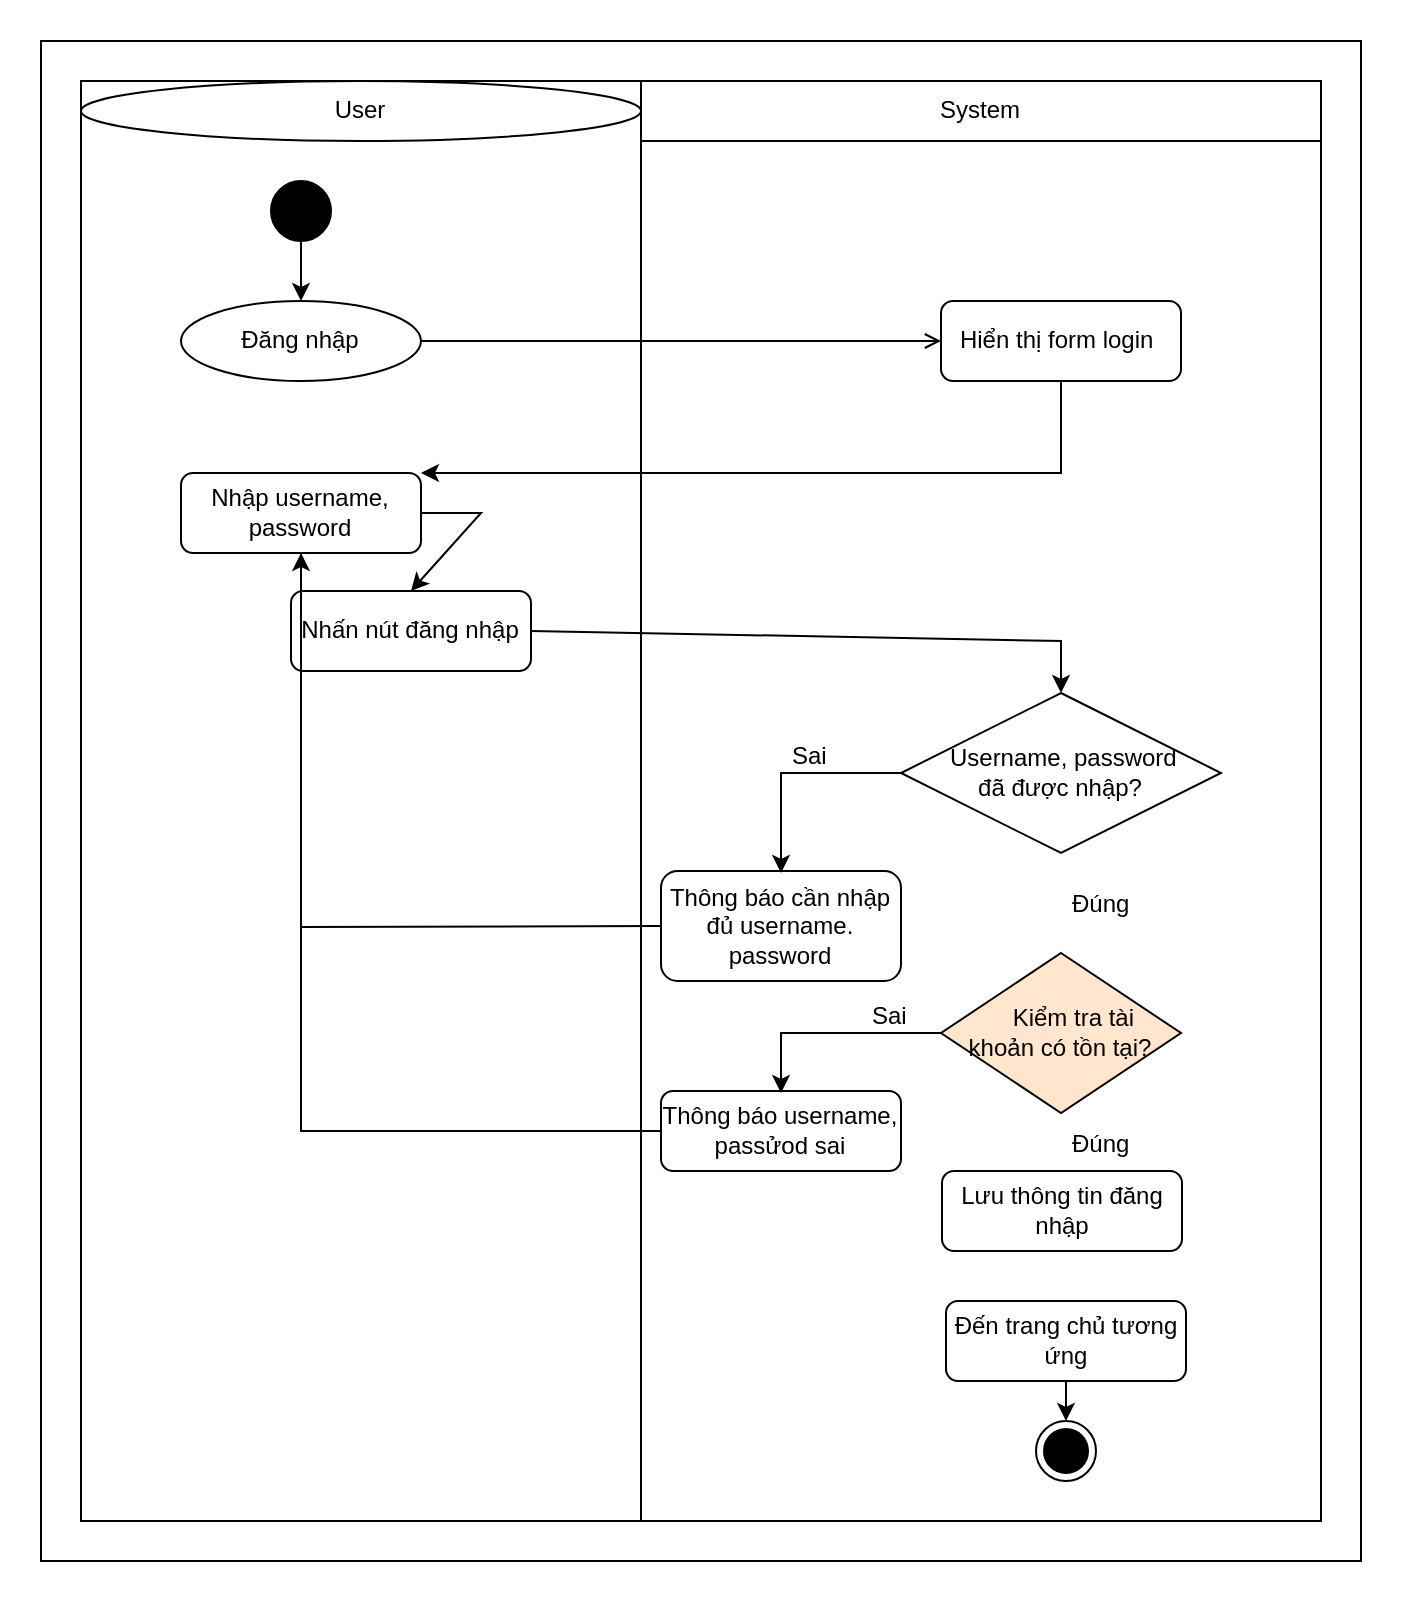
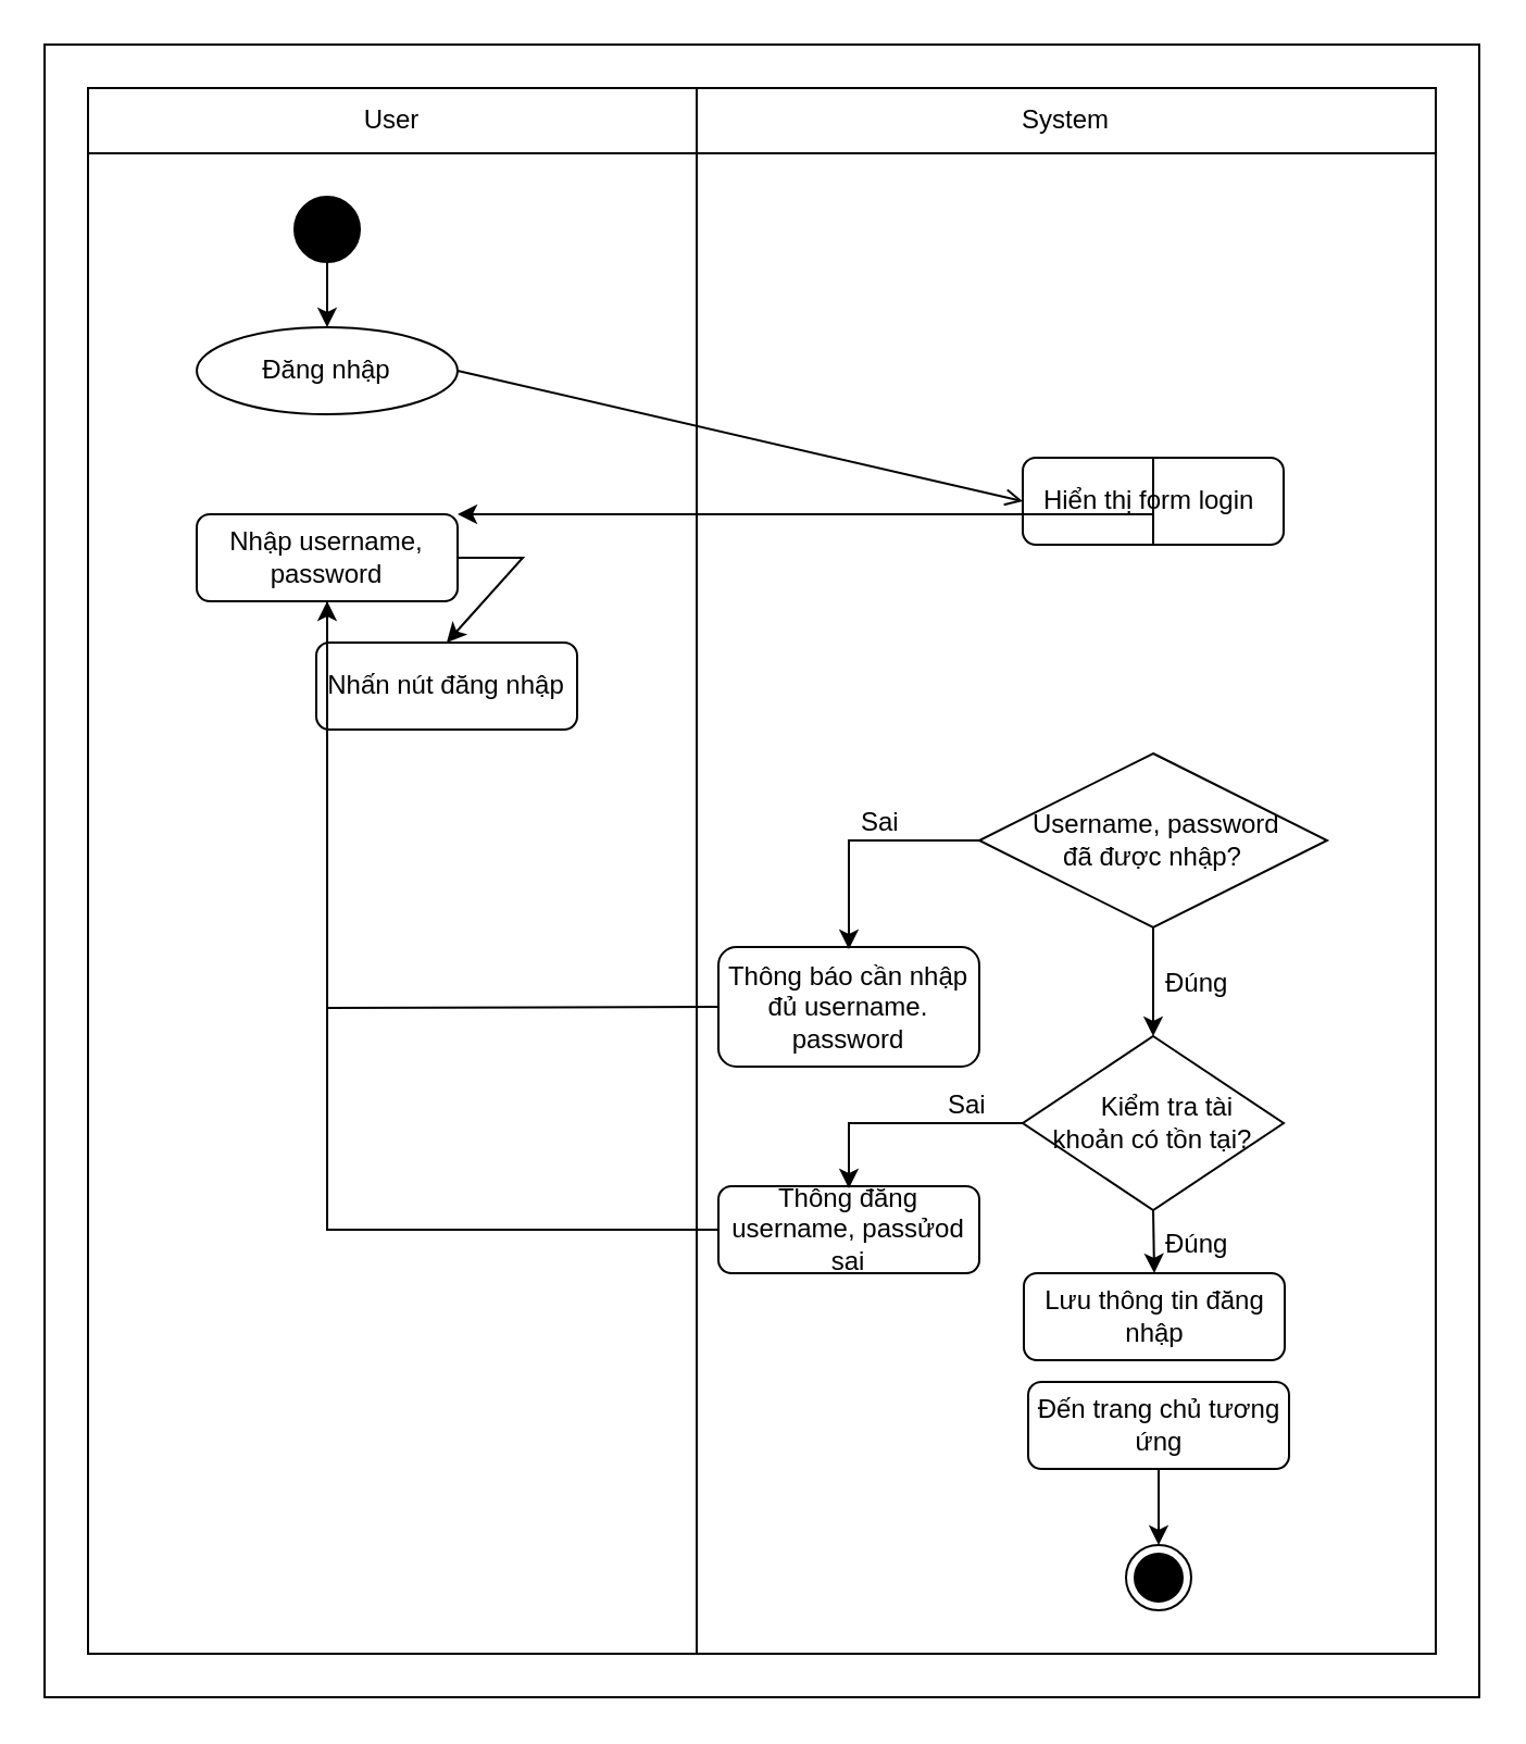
- <mxCell id="8" value="User" style="ellipse;whiteSpace=wrap;html=1;fillColor=#FFFFFF;" parent="1" vertex="1"><mxGeometry x="40" y="40" width="280" height="30" as="geometry" /></mxCell>
+ <mxCell id="8" value="User" style="rounded=0;whiteSpace=wrap;html=1;fillColor=#FFFFFF;" parent="1" vertex="1"><mxGeometry x="40" y="40" width="280" height="30" as="geometry" /></mxCell>
- <mxCell id="7" value="Hiển thị form login&amp;nbsp;" style="rounded=1;whiteSpace=wrap;html=1;fillColor=#FFFFFF;" parent="1" vertex="1"><mxGeometry x="470" y="150" width="120" height="40" as="geometry" /></mxCell>
+ <mxCell id="7" value="Hiển thị form login&amp;nbsp;" style="rounded=1;whiteSpace=wrap;html=1;fillColor=#FFFFFF;" parent="1" vertex="1"><mxGeometry x="470" y="210" width="120" height="40" as="geometry" /></mxCell>
- <mxCell id="33" value="" style="endArrow=classic;html=1;rounded=0;exitX=1;exitY=0.5;exitDx=0;exitDy=0;entryX=0.5;entryY=0;entryDx=0;entryDy=0;" parent="1" source="31" target="11" edge="1"><mxGeometry width="50" height="50" relative="1" as="geometry"><mxPoint x="480" y="377" as="sourcePoint" /><mxPoint x="400" y="427" as="targetPoint" /><Array as="points"><mxPoint x="530" y="320" /></Array></mxGeometry></mxCell>
+ <mxCell id="18" value="" style="endArrow=classic;html=1;rounded=0;exitX=0.5;exitY=1;exitDx=0;exitDy=0;entryX=0.5;entryY=0;entryDx=0;entryDy=0;" parent="1" source="11" target="12" edge="1"><mxGeometry width="50" height="50" relative="1" as="geometry"><mxPoint x="160" y="216" as="sourcePoint" /><mxPoint x="160" y="246" as="targetPoint" /></mxGeometry></mxCell>
- <mxCell id="12" value="&amp;nbsp; &amp;nbsp; Kiểm tra tài &lt;br&gt;khoản có tồn tại?" style="rhombus;whiteSpace=wrap;html=1;fillColor=#ffe6cc;" parent="1" vertex="1"><mxGeometry x="470" y="476" width="120" height="80" as="geometry" /></mxCell>
+ <mxCell id="12" value="&amp;nbsp; &amp;nbsp; Kiểm tra tài &lt;br&gt;khoản có tồn tại?" style="rhombus;whiteSpace=wrap;html=1;fillColor=#FFFFFF;" parent="1" vertex="1"><mxGeometry x="470" y="476" width="120" height="80" as="geometry" /></mxCell>
- <mxCell id="14" value="Thông báo username, passửod sai" style="rounded=1;whiteSpace=wrap;html=1;fillColor=#FFFFFF;" parent="1" vertex="1"><mxGeometry x="330" y="545" width="120" height="40" as="geometry" /></mxCell>
+ <mxCell id="14" value="Thông đăng username, passửod sai" style="rounded=1;whiteSpace=wrap;html=1;fillColor=#FFFFFF;" parent="1" vertex="1"><mxGeometry x="330" y="545" width="120" height="40" as="geometry" /></mxCell>
+ <mxCell id="26" value="" style="endArrow=classic;html=1;rounded=0;exitX=0.5;exitY=1;exitDx=0;exitDy=0;entryX=0.5;entryY=0;entryDx=0;entryDy=0;" parent="1" source="12" target="34" edge="1"><mxGeometry width="50" height="50" relative="1" as="geometry"><mxPoint x="170" y="226" as="sourcePoint" /><mxPoint x="170" y="256" as="targetPoint" /></mxGeometry></mxCell>
- <mxCell id="15" value="Đến trang chủ tương ứng" style="rounded=1;whiteSpace=wrap;html=1;fillColor=#FFFFFF;" parent="1" vertex="1"><mxGeometry x="472.5" y="650" width="120" height="40" as="geometry" /></mxCell>
+ <mxCell id="15" value="Đến trang chủ tương ứng" style="rounded=1;whiteSpace=wrap;html=1;fillColor=#FFFFFF;" parent="1" vertex="1"><mxGeometry x="472.5" y="635" width="120" height="40" as="geometry" /></mxCell>
